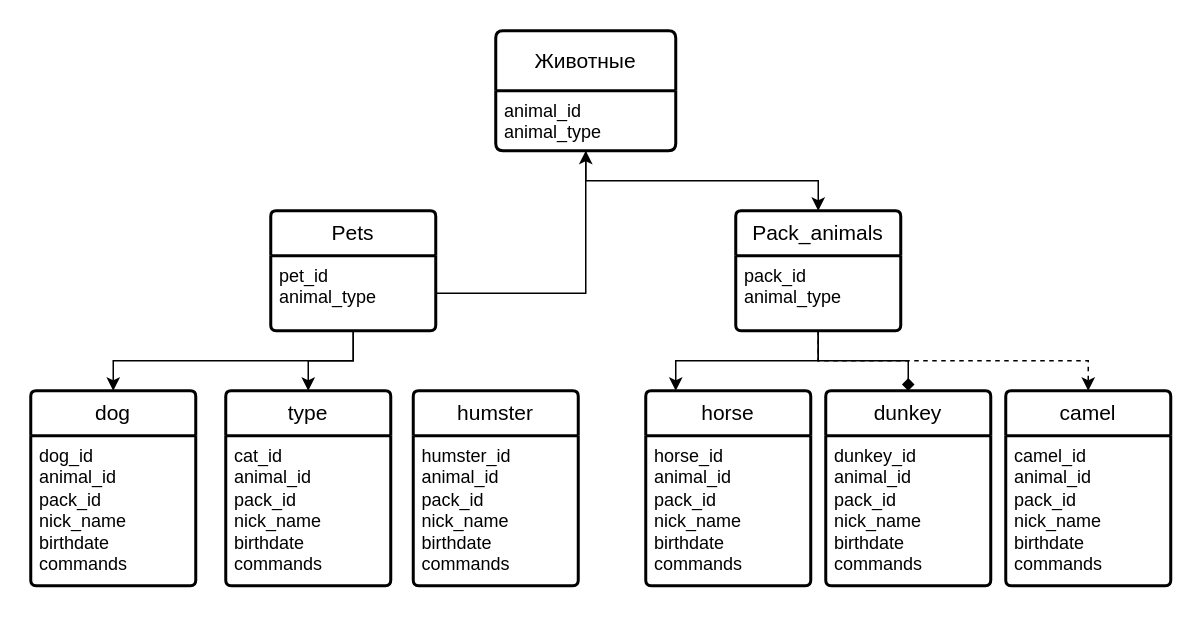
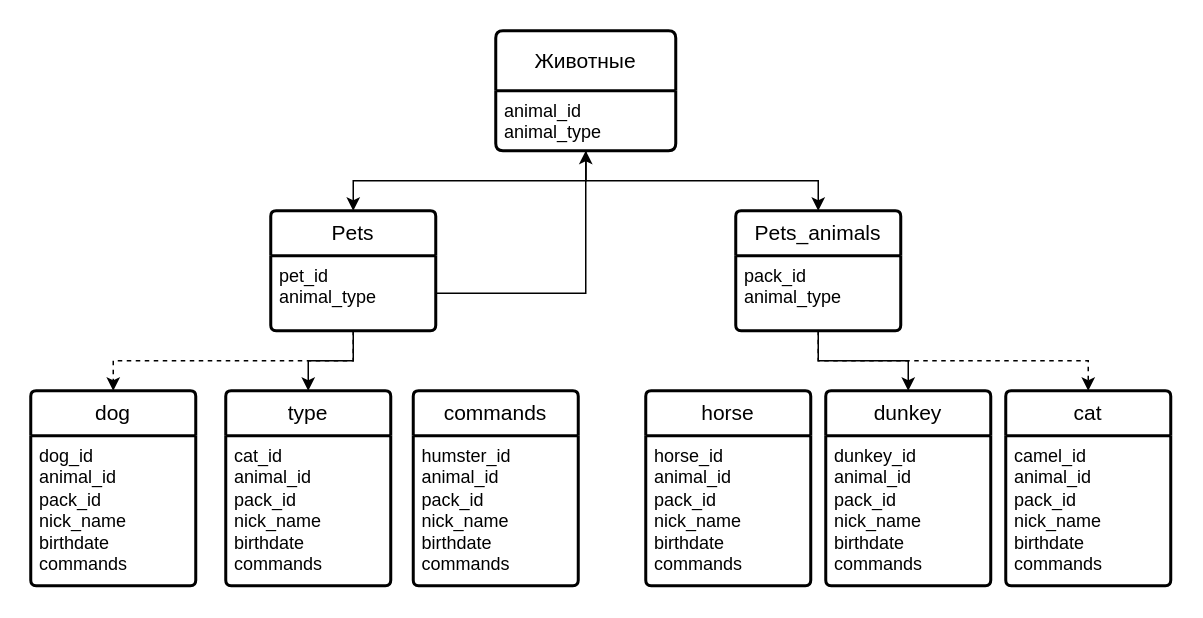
+ <mxCell id="27" style="edgeStyle=orthogonalEdgeStyle;rounded=0;orthogonalLoop=1;jettySize=auto;html=1;entryX=0.5;entryY=0;entryDx=0;entryDy=0;" parent="1" source="3" target="7" edge="1"><mxGeometry relative="1" as="geometry"><Array as="points"><mxPoint x="390" y="120" /><mxPoint x="235" y="120" /></Array></mxGeometry></mxCell>
- <mxCell id="5" value="Pack_animals" style="swimlane;childLayout=stackLayout;horizontal=1;startSize=30;horizontalStack=0;rounded=1;fontSize=14;fontStyle=0;strokeWidth=2;resizeParent=0;resizeLast=1;shadow=0;dashed=0;align=center;arcSize=4;whiteSpace=wrap;html=1;" parent="1" vertex="1"><mxGeometry x="490" y="140" width="110" height="80" as="geometry" /></mxCell>
+ <mxCell id="5" value="Pets_animals" style="swimlane;childLayout=stackLayout;horizontal=1;startSize=30;horizontalStack=0;rounded=1;fontSize=14;fontStyle=0;strokeWidth=2;resizeParent=0;resizeLast=1;shadow=0;dashed=0;align=center;arcSize=4;whiteSpace=wrap;html=1;" parent="1" vertex="1"><mxGeometry x="490" y="140" width="110" height="80" as="geometry" /></mxCell>
- <mxCell id="26" style="edgeStyle=orthogonalEdgeStyle;rounded=0;orthogonalLoop=1;jettySize=auto;html=1;" parent="1" source="8" target="16" edge="1"><mxGeometry relative="1" as="geometry"><Array as="points"><mxPoint x="235" y="240" /><mxPoint x="75" y="240" /></Array></mxGeometry></mxCell>
+ <mxCell id="26" style="edgeStyle=orthogonalEdgeStyle;rounded=0;orthogonalLoop=1;jettySize=auto;html=1;dashed=1;" parent="1" source="8" target="16" edge="1"><mxGeometry relative="1" as="geometry"><Array as="points"><mxPoint x="235" y="240" /><mxPoint x="75" y="240" /></Array></mxGeometry></mxCell>
- <mxCell id="15" style="edgeStyle=orthogonalEdgeStyle;rounded=0;orthogonalLoop=1;jettySize=auto;html=1;" parent="1" source="6" target="9" edge="1"><mxGeometry relative="1" as="geometry"><Array as="points"><mxPoint x="545" y="240" /><mxPoint x="450" y="240" /></Array></mxGeometry></mxCell>
- <mxCell id="22" style="edgeStyle=orthogonalEdgeStyle;rounded=0;orthogonalLoop=1;jettySize=auto;html=1;entryX=0.5;entryY=0;entryDx=0;entryDy=0;endArrow=diamond;" parent="1" source="6" target="11" edge="1"><mxGeometry relative="1" as="geometry" /></mxCell>
+ <mxCell id="22" style="edgeStyle=orthogonalEdgeStyle;rounded=0;orthogonalLoop=1;jettySize=auto;html=1;entryX=0.5;entryY=0;entryDx=0;entryDy=0;" parent="1" source="6" target="11" edge="1"><mxGeometry relative="1" as="geometry" /></mxCell>
- <mxCell id="20" value="humster" style="swimlane;childLayout=stackLayout;horizontal=1;startSize=30;horizontalStack=0;rounded=1;fontSize=14;fontStyle=0;strokeWidth=2;resizeParent=0;resizeLast=1;shadow=0;dashed=0;align=center;arcSize=4;whiteSpace=wrap;html=1;" parent="1" vertex="1"><mxGeometry x="275" y="260" width="110" height="130" as="geometry" /></mxCell>
+ <mxCell id="20" value="commands" style="swimlane;childLayout=stackLayout;horizontal=1;startSize=30;horizontalStack=0;rounded=1;fontSize=14;fontStyle=0;strokeWidth=2;resizeParent=0;resizeLast=1;shadow=0;dashed=0;align=center;arcSize=4;whiteSpace=wrap;html=1;" parent="1" vertex="1"><mxGeometry x="275" y="260" width="110" height="130" as="geometry" /></mxCell>
- <mxCell id="13" value="camel" style="swimlane;childLayout=stackLayout;horizontal=1;startSize=30;horizontalStack=0;rounded=1;fontSize=14;fontStyle=0;strokeWidth=2;resizeParent=0;resizeLast=1;shadow=0;dashed=0;align=center;arcSize=4;whiteSpace=wrap;html=1;" parent="1" vertex="1"><mxGeometry x="670" y="260" width="110" height="130" as="geometry" /></mxCell>
+ <mxCell id="13" value="cat" style="swimlane;childLayout=stackLayout;horizontal=1;startSize=30;horizontalStack=0;rounded=1;fontSize=14;fontStyle=0;strokeWidth=2;resizeParent=0;resizeLast=1;shadow=0;dashed=0;align=center;arcSize=4;whiteSpace=wrap;html=1;" parent="1" vertex="1"><mxGeometry x="670" y="260" width="110" height="130" as="geometry" /></mxCell>
